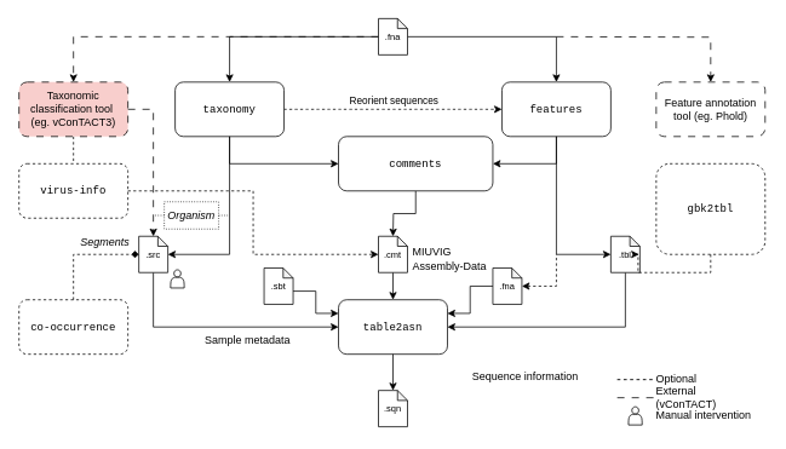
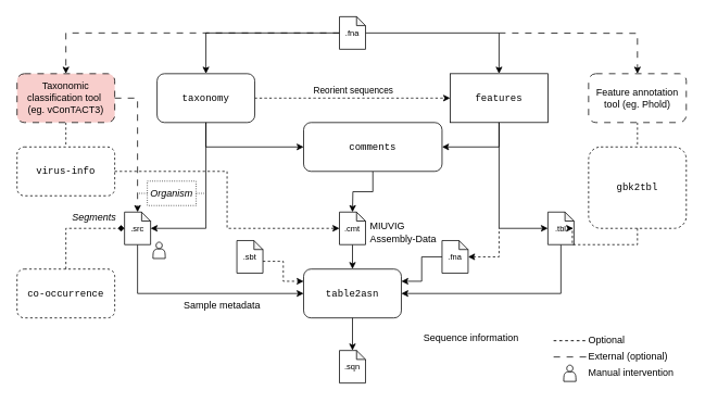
- <mxCell id="7" value="&lt;font face=&quot;Courier New&quot;&gt;features&lt;/font&gt;" style="rounded=1;whiteSpace=wrap;html=1;" parent="1" vertex="1"><mxGeometry x="552" y="90" width="120" height="60" as="geometry" /></mxCell>
+ <mxCell id="7" value="&lt;font face=&quot;Courier New&quot;&gt;features&lt;/font&gt;" style="whiteSpace=wrap;html=1;rounded=0;" parent="1" vertex="1"><mxGeometry x="552" y="90" width="120" height="60" as="geometry" /></mxCell>
+ <mxCell id="41" style="edgeStyle=orthogonalEdgeStyle;rounded=0;orthogonalLoop=1;jettySize=auto;html=1;exitX=0.5;exitY=1;exitDx=0;exitDy=0;entryX=0.5;entryY=0;entryDx=0;entryDy=0;dashed=1;endArrow=none;startFill=0;" parent="1" source="42" target="15" edge="1"><mxGeometry relative="1" as="geometry" /></mxCell>
- <mxCell id="57" style="edgeStyle=orthogonalEdgeStyle;rounded=0;orthogonalLoop=1;jettySize=auto;html=1;exitX=0;exitY=0;exitDx=32;exitDy=25.5;exitPerimeter=0;entryX=0;entryY=0.25;entryDx=0;entryDy=0;" edge="1" parent="1" source="58" target="13"><mxGeometry relative="1" as="geometry" /></mxCell>
+ <mxCell id="57" style="edgeStyle=orthogonalEdgeStyle;rounded=0;orthogonalLoop=1;jettySize=auto;html=1;exitX=0;exitY=0;exitDx=32;exitDy=25.5;exitPerimeter=0;entryX=0;entryY=0.25;entryDx=0;entryDy=0;dashed=1;" edge="1" parent="1" source="58" target="13"><mxGeometry relative="1" as="geometry" /></mxCell>
- <mxCell id="50" value="External (vConTACT)" style="text;html=1;align=left;verticalAlign=middle;whiteSpace=wrap;rounded=0;flipV=0;" parent="45" vertex="1"><mxGeometry x="40.999" y="20" width="110.08" height="30" as="geometry" /></mxCell>
+ <mxCell id="50" value="External (optional)" style="text;html=1;align=left;verticalAlign=middle;whiteSpace=wrap;rounded=0;flipV=0;" parent="45" vertex="1"><mxGeometry x="40.999" y="20" width="110.08" height="30" as="geometry" /></mxCell>
